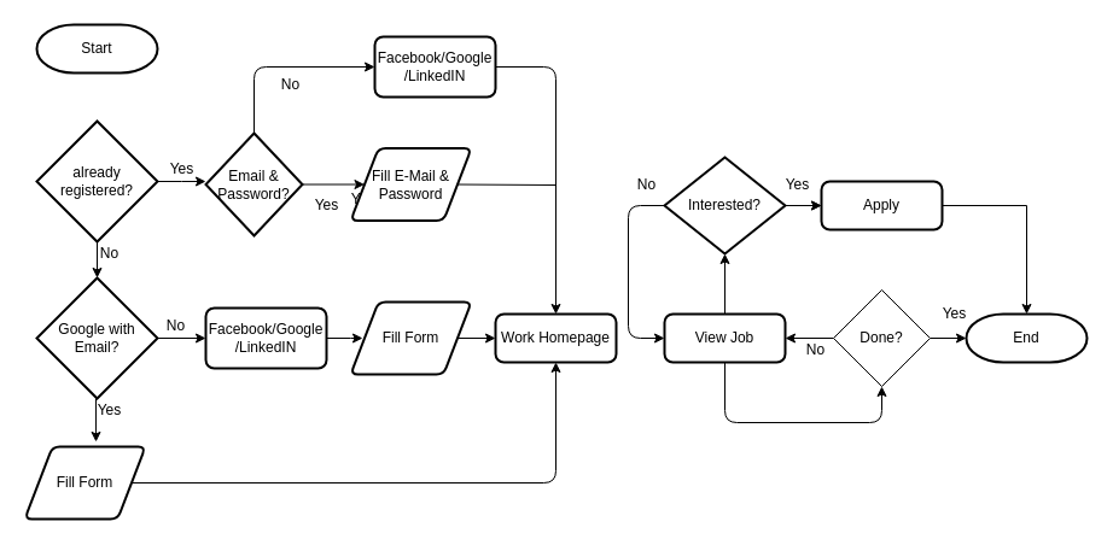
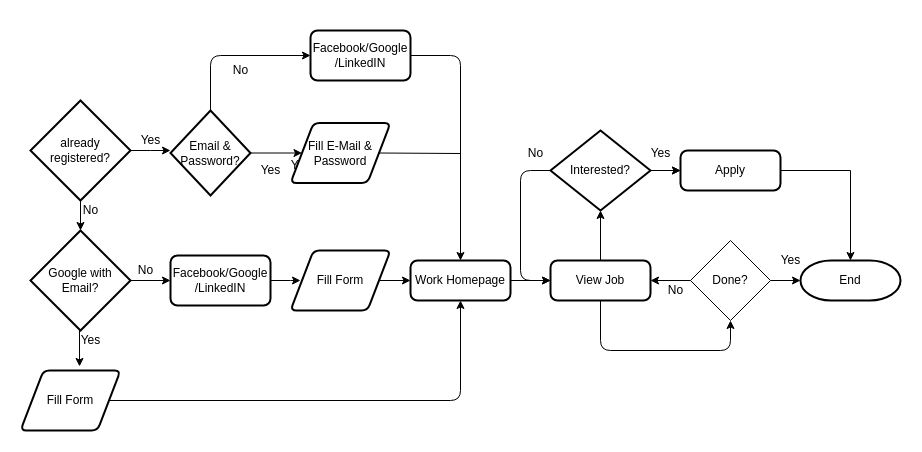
- <mxCell id="2" value="Start" style="strokeWidth=2;html=1;shape=mxgraph.flowchart.terminator;whiteSpace=wrap;" parent="1" vertex="1"><mxGeometry x="30" y="20" width="100" height="40" as="geometry" /></mxCell>
+ <mxCell id="23" value="" style="edgeStyle=orthogonalEdgeStyle;rounded=0;orthogonalLoop=1;jettySize=auto;html=1;" parent="1" source="24" target="32" edge="1"><mxGeometry relative="1" as="geometry" /></mxCell>
